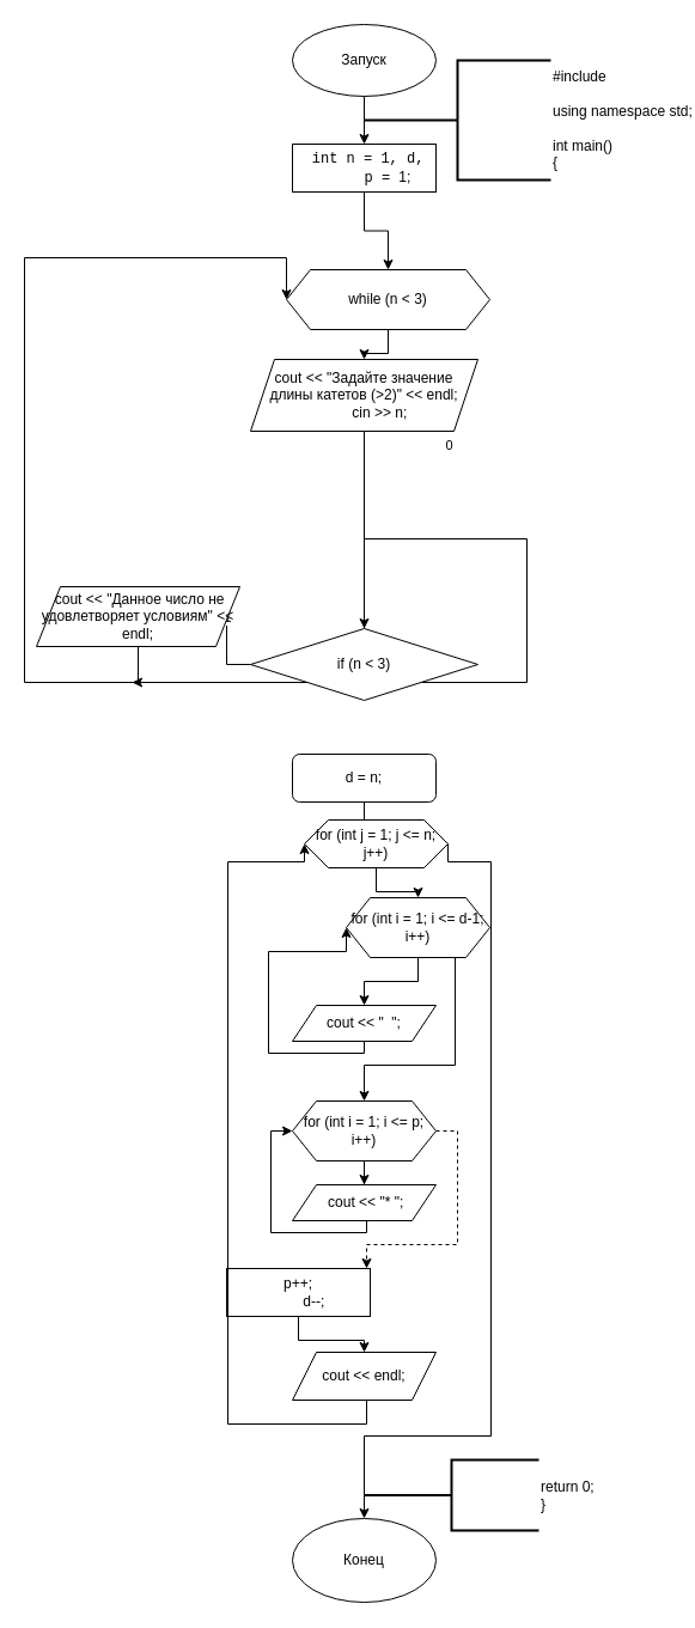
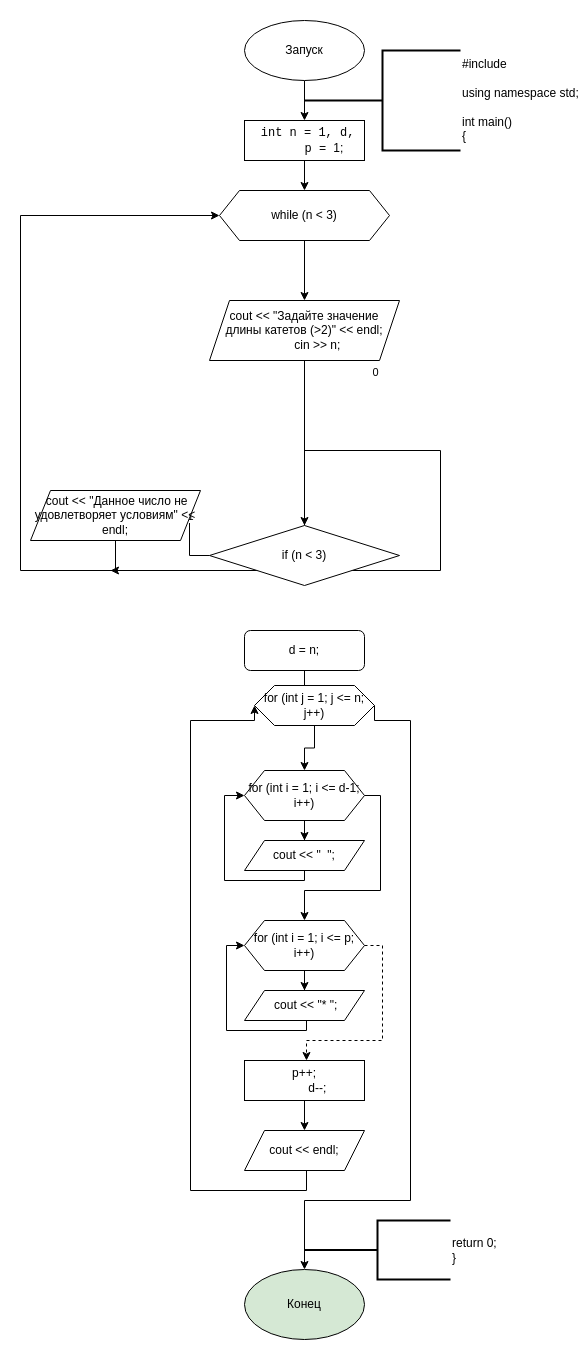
- <mxCell id="7" value="while (n &lt; 3)" style="shape=hexagon;perimeter=hexagonPerimeter2;whiteSpace=wrap;html=1;fixedSize=1;" parent="1" vertex="1"><mxGeometry x="239" y="225" width="170" height="50" as="geometry" /></mxCell>
+ <mxCell id="7" value="while (n &lt; 3)" style="shape=hexagon;perimeter=hexagonPerimeter2;whiteSpace=wrap;html=1;fixedSize=1;" parent="1" vertex="1"><mxGeometry x="219" y="190" width="170" height="50" as="geometry" /></mxCell>
- <mxCell id="24" value="for (int i = 1; i &amp;lt;= d-1; i++)" style="shape=hexagon;perimeter=hexagonPerimeter2;whiteSpace=wrap;html=1;fixedSize=1;rounded=0;" parent="1" vertex="1"><mxGeometry x="289" y="750" width="120" height="50" as="geometry" /></mxCell>
+ <mxCell id="24" value="for (int i = 1; i &amp;lt;= d-1; i++)" style="shape=hexagon;perimeter=hexagonPerimeter2;whiteSpace=wrap;html=1;fixedSize=1;rounded=0;" parent="1" vertex="1"><mxGeometry x="244" y="770" width="120" height="50" as="geometry" /></mxCell>
- <mxCell id="33" value="&lt;div&gt;p++;&lt;/div&gt;&lt;div&gt;&amp;nbsp; &amp;nbsp; &amp;nbsp; &amp;nbsp; d--;&lt;/div&gt;" style="rounded=0;whiteSpace=wrap;html=1;" parent="1" vertex="1"><mxGeometry x="189" y="1060" width="120" height="40" as="geometry" /></mxCell>
+ <mxCell id="33" value="&lt;div&gt;p++;&lt;/div&gt;&lt;div&gt;&amp;nbsp; &amp;nbsp; &amp;nbsp; &amp;nbsp; d--;&lt;/div&gt;" style="rounded=0;whiteSpace=wrap;html=1;" parent="1" vertex="1"><mxGeometry x="244" y="1060" width="120" height="40" as="geometry" /></mxCell>
- <mxCell id="36" value="Конец" style="ellipse;whiteSpace=wrap;html=1;" parent="1" vertex="1"><mxGeometry x="244" y="1269" width="120" height="70" as="geometry" /></mxCell>
+ <mxCell id="36" value="Конец" style="ellipse;whiteSpace=wrap;html=1;fillColor=#d5e8d4;" parent="1" vertex="1"><mxGeometry x="244" y="1269" width="120" height="70" as="geometry" /></mxCell>
